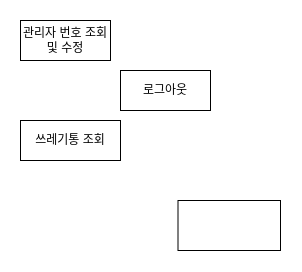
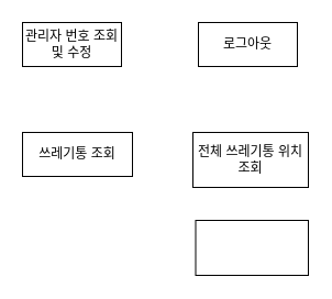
- <mxCell id="3" value="로그아웃" style="rounded=0;whiteSpace=wrap;html=1;" vertex="1" parent="1"><mxGeometry x="120" y="70" width="90" height="40" as="geometry" /></mxCell>
+ <mxCell id="3" value="로그아웃" style="rounded=0;whiteSpace=wrap;html=1;" vertex="1" parent="1"><mxGeometry x="180" y="20" width="90" height="40" as="geometry" /></mxCell>
+ <mxCell id="5" value="전체 쓰레기통 위치 조회" style="rounded=0;whiteSpace=wrap;html=1;" vertex="1" parent="1"><mxGeometry x="175" y="120" width="105" height="50" as="geometry" /></mxCell>
